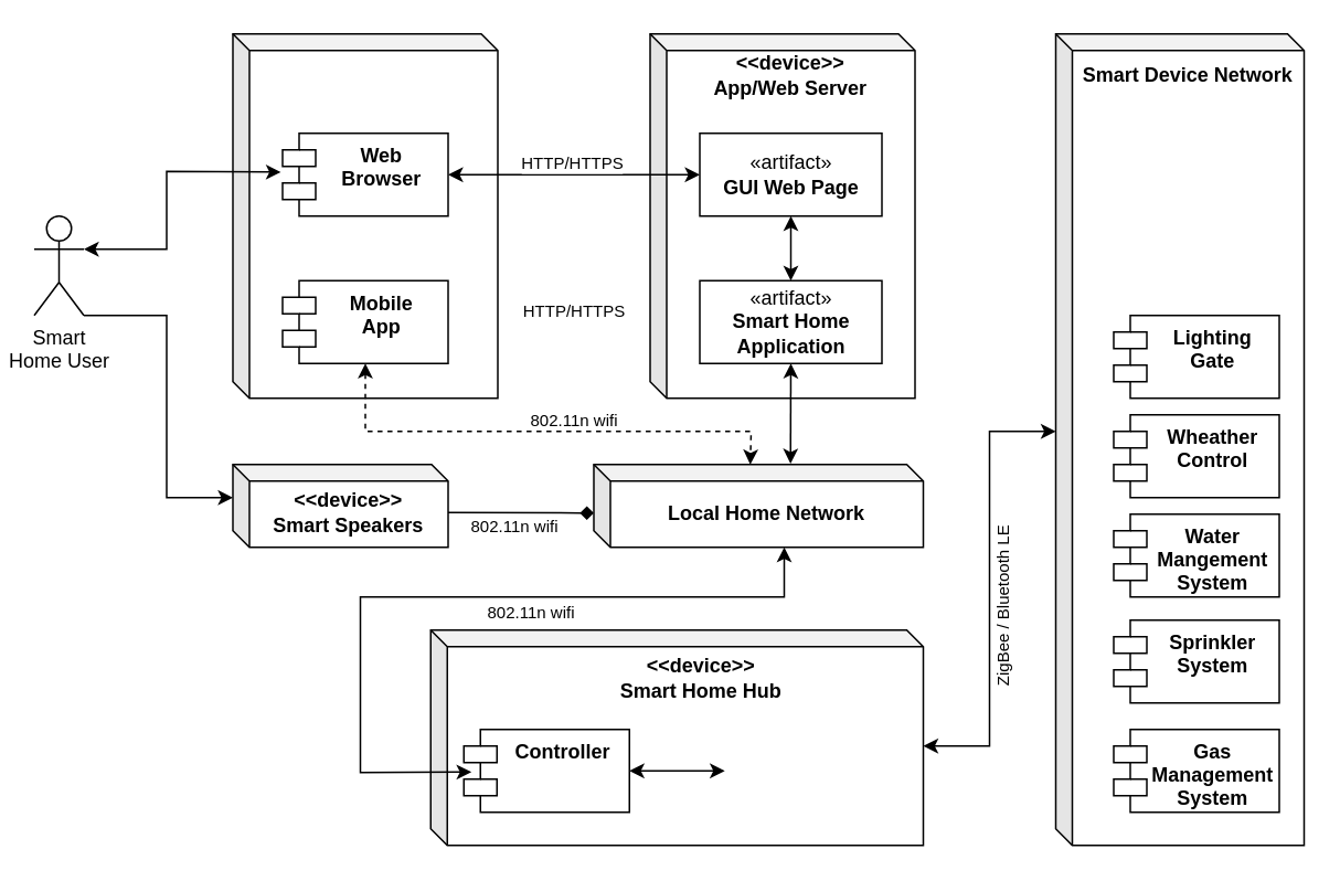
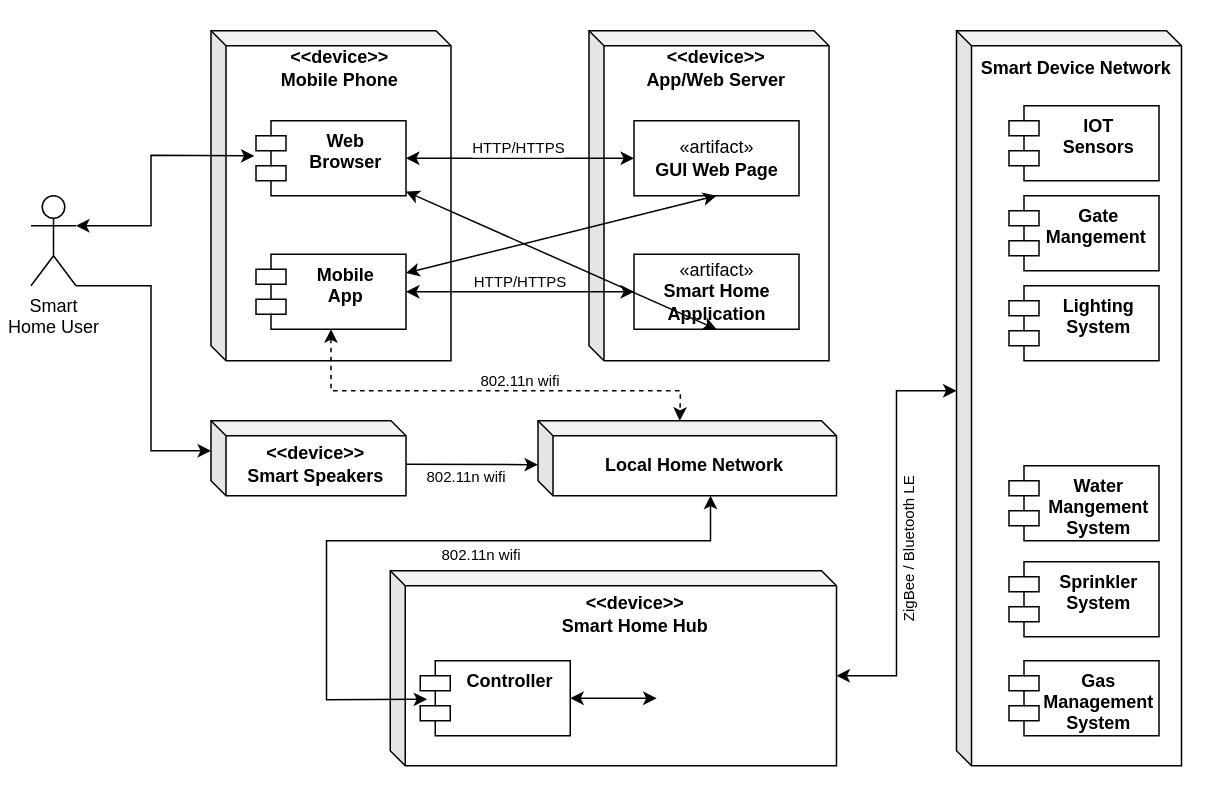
+ <mxCell id="3" value="&amp;lt;&amp;lt;device&amp;gt;&amp;gt;&lt;br&gt;Mobile Phone" style="text;html=1;strokeColor=none;fillColor=none;align=center;verticalAlign=middle;whiteSpace=wrap;rounded=0;fontStyle=1" parent="1" vertex="1"><mxGeometry x="149.5" y="30" width="151.5" height="30" as="geometry" /></mxCell>
+ <mxCell id="13" value="IOT&#10;Sensors" style="shape=module;align=left;spacingLeft=20;align=center;verticalAlign=top;fontStyle=1" parent="1" vertex="1"><mxGeometry x="672" y="70" width="100" height="50" as="geometry" /></mxCell>
- <mxCell id="16" value="" style="endArrow=classic;startArrow=classic;html=1;rounded=0;entryX=0.5;entryY=0;entryDx=0;entryDy=0;exitX=0.5;exitY=1;exitDx=0;exitDy=0;" parent="1" source="15" target="12" edge="1"><mxGeometry width="50" height="50" relative="1" as="geometry"><mxPoint x="649.5" y="170" as="sourcePoint" /><mxPoint x="712" y="70" as="targetPoint" /></mxGeometry></mxCell>
+ <mxCell id="16" value="" style="endArrow=classic;startArrow=classic;html=1;rounded=0;exitX=0.5;exitY=1;exitDx=0;exitDy=0;" parent="1" source="15" target="4" edge="1"><mxGeometry width="50" height="50" relative="1" as="geometry"><mxPoint x="649.5" y="170" as="sourcePoint" /><mxPoint x="712" y="70" as="targetPoint" /></mxGeometry></mxCell>
+ <mxCell id="28" value="Gate &#10;Mangement " style="shape=module;align=left;spacingLeft=20;align=center;verticalAlign=top;fontStyle=1" parent="1" vertex="1"><mxGeometry x="672" y="130" width="100" height="50" as="geometry" /></mxCell>
+ <mxCell id="11" value="" style="endArrow=classic;startArrow=classic;html=1;rounded=0;exitX=1;exitY=0.5;exitDx=0;exitDy=0;entryX=0;entryY=0.5;entryDx=0;entryDy=0;" parent="1" source="4" target="12" edge="1"><mxGeometry width="50" height="50" relative="1" as="geometry"><mxPoint x="594.5" y="345" as="sourcePoint" /><mxPoint x="717" y="285" as="targetPoint" /><Array as="points"><mxPoint x="357" y="194" /></Array></mxGeometry></mxCell>
- <mxCell id="26" value="Lighting &#10;Gate" style="shape=module;align=left;spacingLeft=20;align=center;verticalAlign=top;fontStyle=1" parent="1" vertex="1"><mxGeometry x="672" y="190" width="100" height="50" as="geometry" /></mxCell>
+ <mxCell id="26" value="Lighting &#10;System" style="shape=module;align=left;spacingLeft=20;align=center;verticalAlign=top;fontStyle=1" parent="1" vertex="1"><mxGeometry x="672" y="190" width="100" height="50" as="geometry" /></mxCell>
- <mxCell id="23" value="" style="endArrow=classic;startArrow=classic;html=1;rounded=0;exitX=0.5;exitY=1;exitDx=0;exitDy=0;entryX=0.597;entryY=-0.01;entryDx=0;entryDy=0;entryPerimeter=0;" parent="1" source="12" target="14" edge="1"><mxGeometry width="50" height="50" relative="1" as="geometry"><mxPoint x="427" y="220" as="sourcePoint" /><mxPoint x="477" y="170" as="targetPoint" /></mxGeometry></mxCell>
+ <mxCell id="23" value="" style="endArrow=classic;startArrow=classic;html=1;rounded=0;exitX=0.5;exitY=1;exitDx=0;exitDy=0;" parent="1" source="12" target="17" edge="1"><mxGeometry width="50" height="50" relative="1" as="geometry"><mxPoint x="427" y="220" as="sourcePoint" /><mxPoint x="477" y="170" as="targetPoint" /></mxGeometry></mxCell>
- <mxCell id="27" value="Wheather &#10;Control" style="shape=module;align=left;spacingLeft=20;align=center;verticalAlign=top;fontStyle=1" parent="1" vertex="1"><mxGeometry x="672" y="250" width="100" height="50" as="geometry" /></mxCell>
- <mxCell id="25" value="" style="endArrow=diamond;html=1;rounded=0;exitX=1;exitY=0.5;exitDx=0;exitDy=0;entryX=0;entryY=0.586;entryDx=0;entryDy=0;entryPerimeter=0;" parent="1" source="22" target="14" edge="1"><mxGeometry width="50" height="50" relative="1" as="geometry"><mxPoint x="310" y="320" as="sourcePoint" /><mxPoint x="298.68" y="309.3" as="targetPoint" /></mxGeometry></mxCell>
+ <mxCell id="25" value="" style="endArrow=classic;html=1;rounded=0;exitX=1;exitY=0.5;exitDx=0;exitDy=0;entryX=0;entryY=0.586;entryDx=0;entryDy=0;entryPerimeter=0;" parent="1" source="22" target="14" edge="1"><mxGeometry width="50" height="50" relative="1" as="geometry"><mxPoint x="310" y="320" as="sourcePoint" /><mxPoint x="298.68" y="309.3" as="targetPoint" /></mxGeometry></mxCell>
